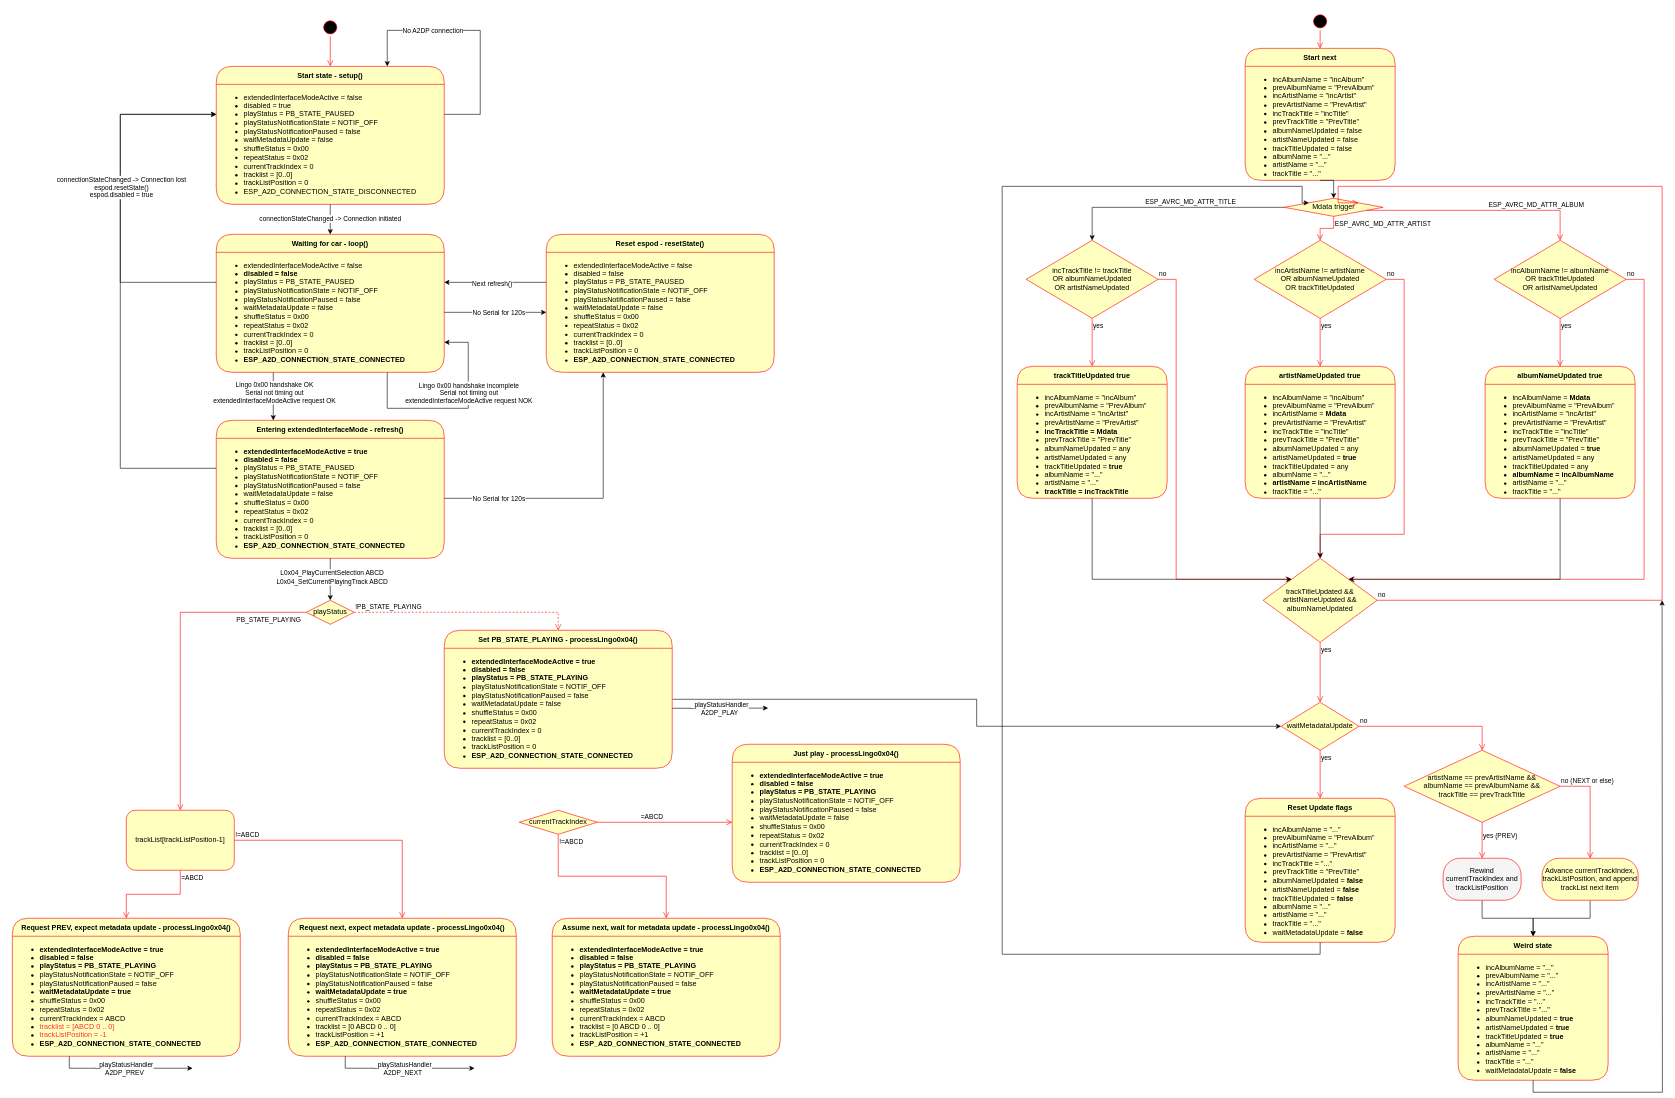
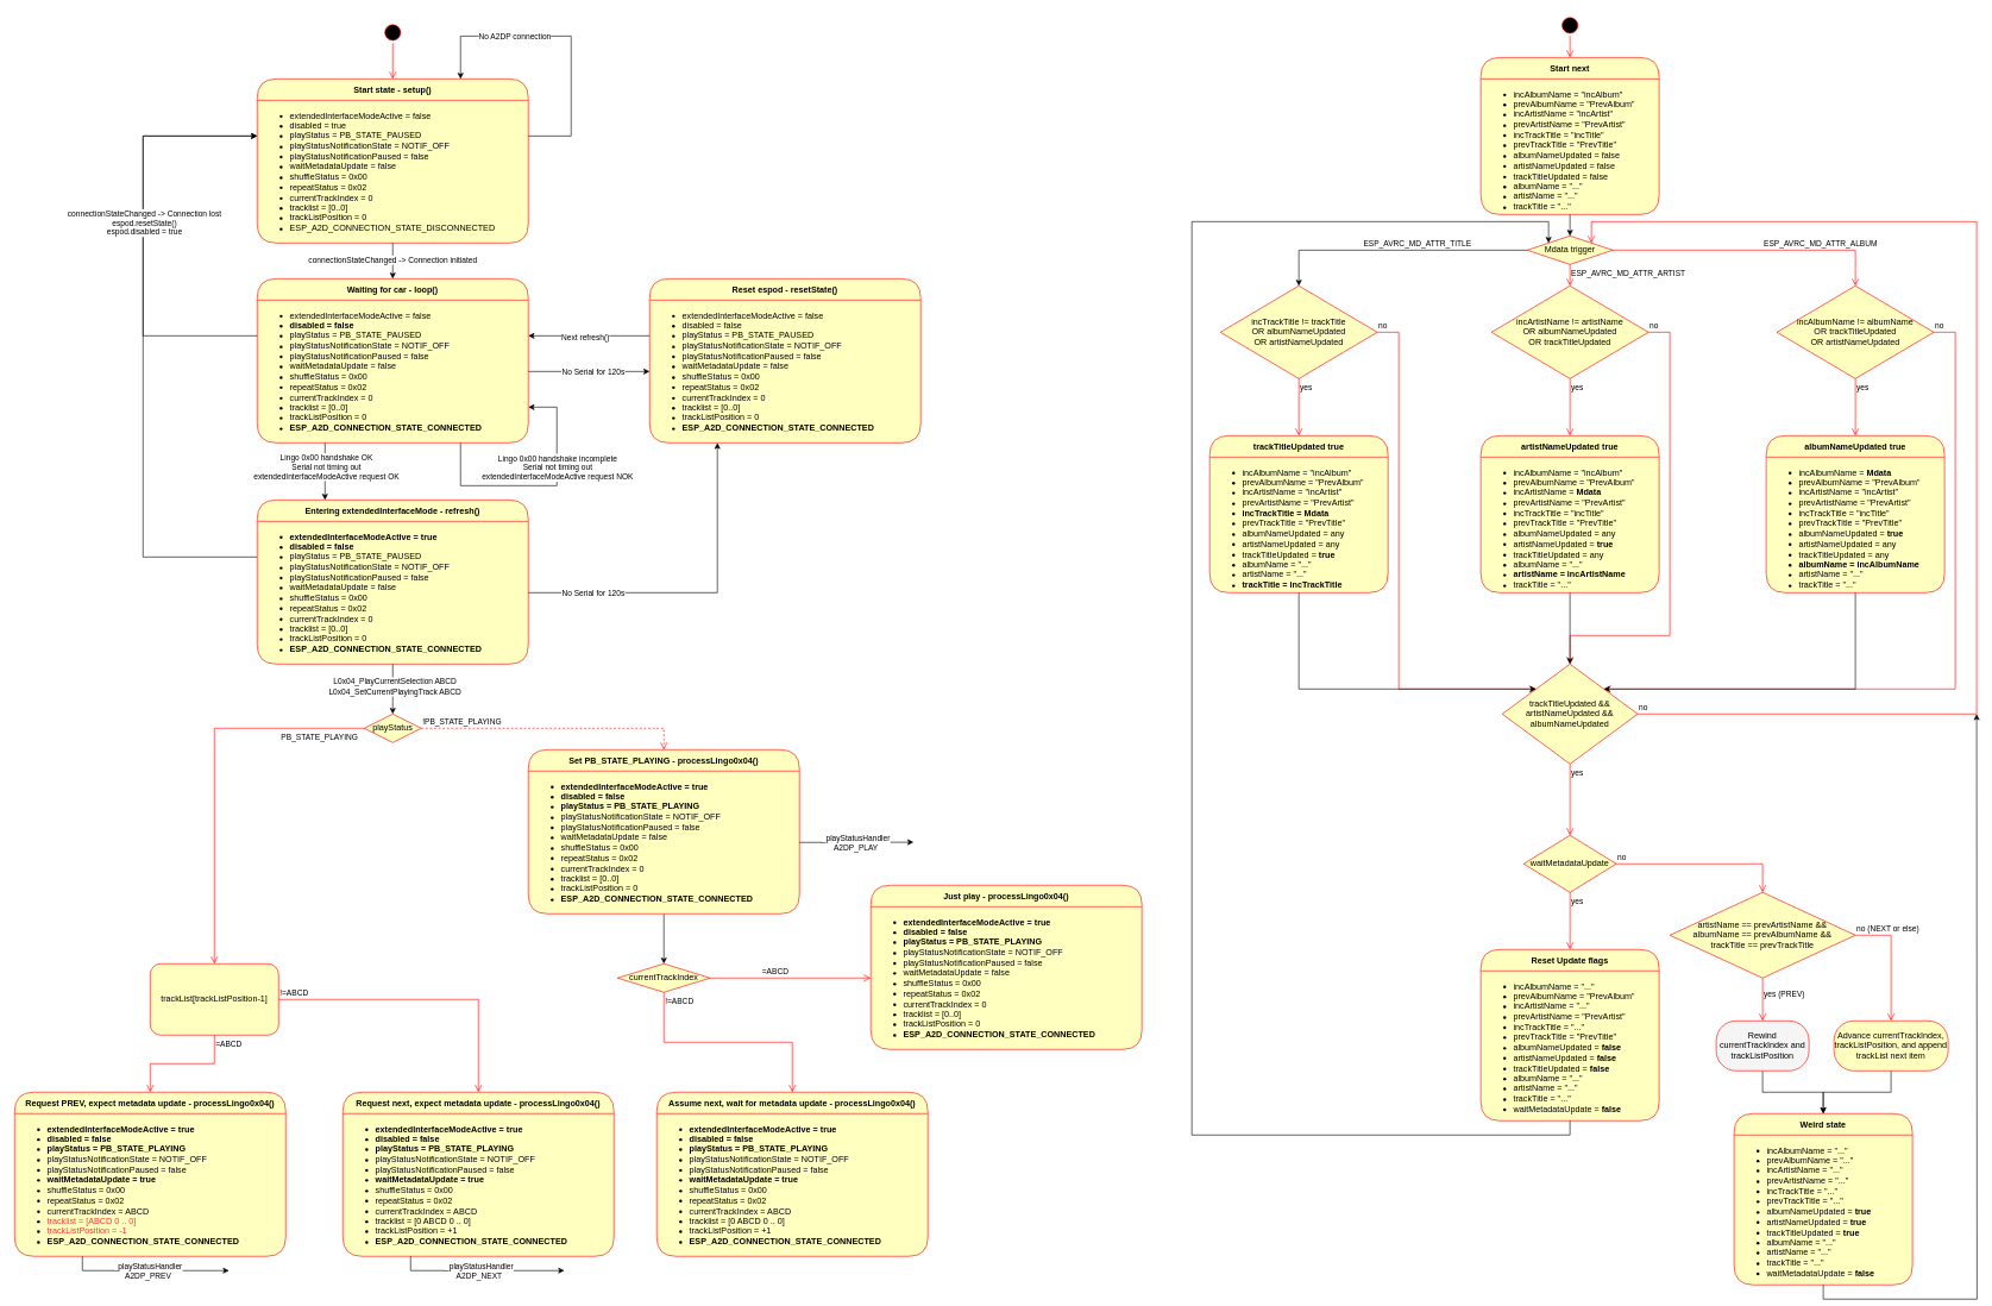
- <mxCell id="64" value="Mdata trigger" style="rhombus;whiteSpace=wrap;html=1;fontColor=#000000;fillColor=#ffffc0;strokeColor=#ff0000;" vertex="1" parent="1"><mxGeometry x="2140" y="330" width="165" height="30" as="geometry" /></mxCell>
+ <mxCell id="64" value="Mdata trigger" style="rhombus;whiteSpace=wrap;html=1;fontColor=#000000;fillColor=#ffffc0;strokeColor=#ff0000;" vertex="1" parent="1"><mxGeometry x="2140" y="330" width="120" height="40" as="geometry" /></mxCell>
- <mxCell id="34" value="" style="edgeStyle=orthogonalEdgeStyle;rounded=0;orthogonalLoop=1;jettySize=auto;html=1;" edge="1" parent="1" source="35" target="89"><mxGeometry relative="1" as="geometry" /></mxCell>
+ <mxCell id="34" value="" style="edgeStyle=orthogonalEdgeStyle;rounded=0;orthogonalLoop=1;jettySize=auto;html=1;" edge="1" parent="1" source="35" target="40"><mxGeometry relative="1" as="geometry" /></mxCell>
